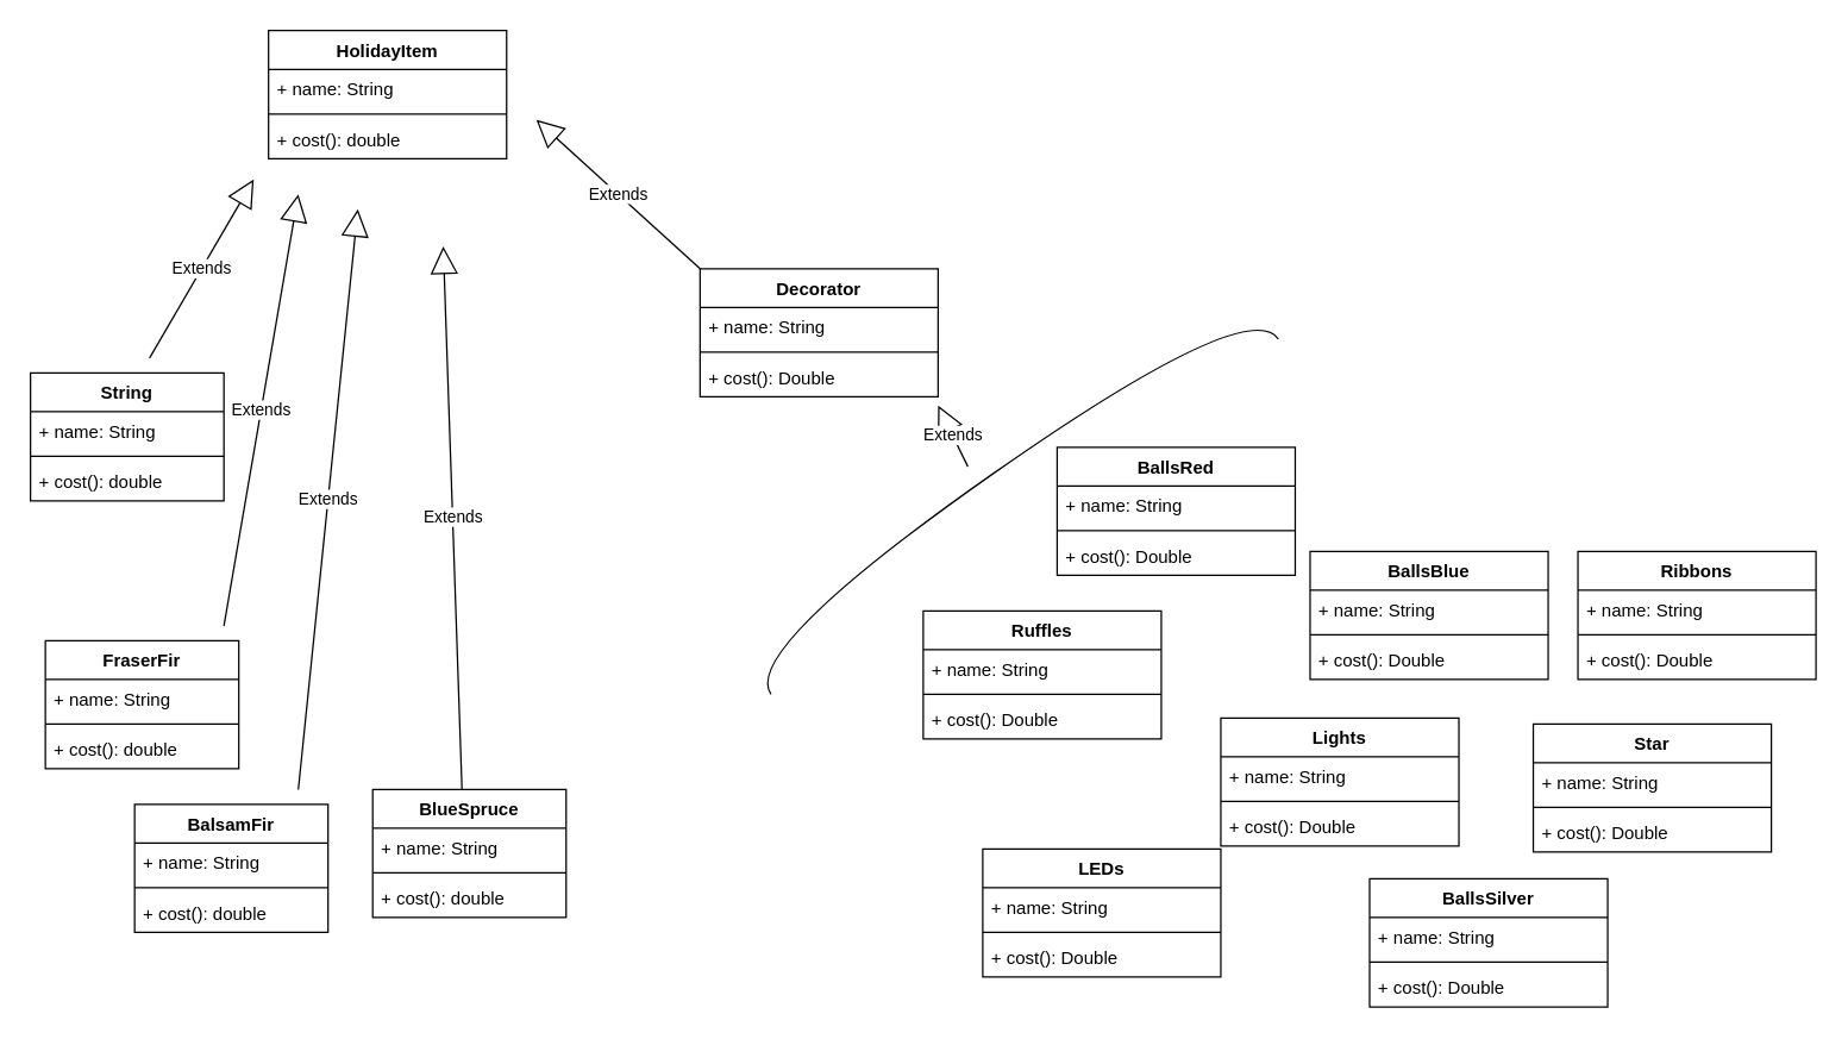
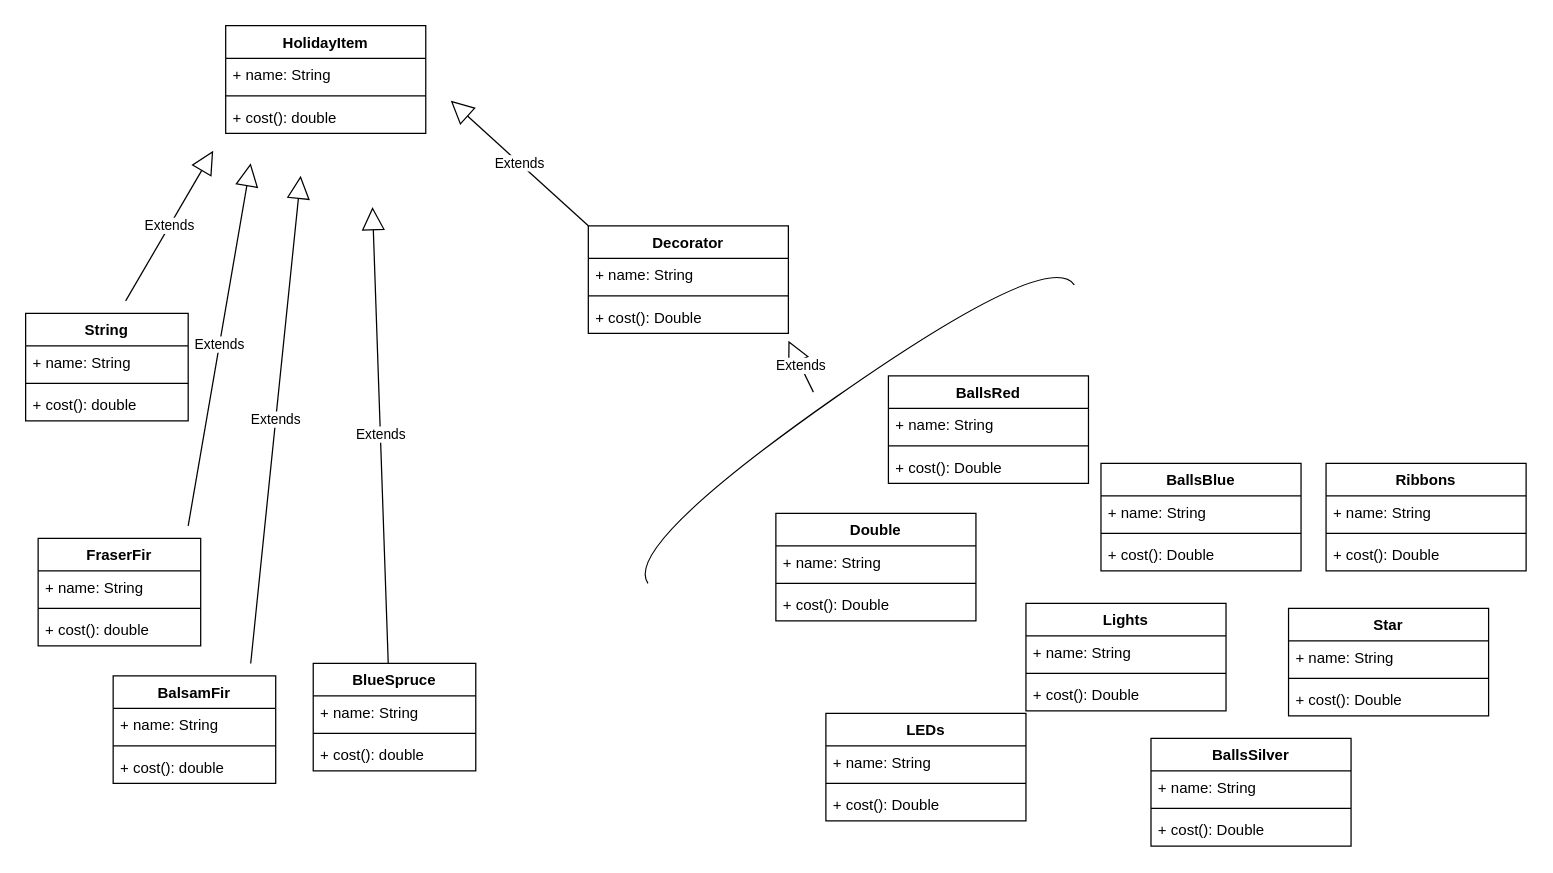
- <mxCell id="57" value="Ruffles" style="swimlane;fontStyle=1;align=center;verticalAlign=top;childLayout=stackLayout;horizontal=1;startSize=26;horizontalStack=0;resizeParent=1;resizeParentMax=0;resizeLast=0;collapsible=1;marginBottom=0;" vertex="1" parent="1"><mxGeometry x="620" y="410" width="160" height="86" as="geometry" /></mxCell>
+ <mxCell id="57" value="Double" style="swimlane;fontStyle=1;align=center;verticalAlign=top;childLayout=stackLayout;horizontal=1;startSize=26;horizontalStack=0;resizeParent=1;resizeParentMax=0;resizeLast=0;collapsible=1;marginBottom=0;" vertex="1" parent="1"><mxGeometry x="620" y="410" width="160" height="86" as="geometry" /></mxCell>
